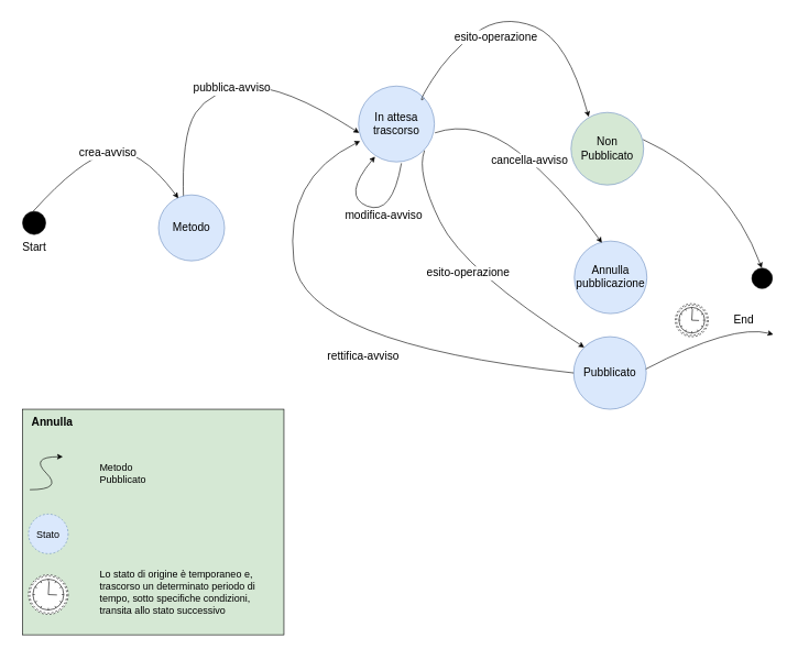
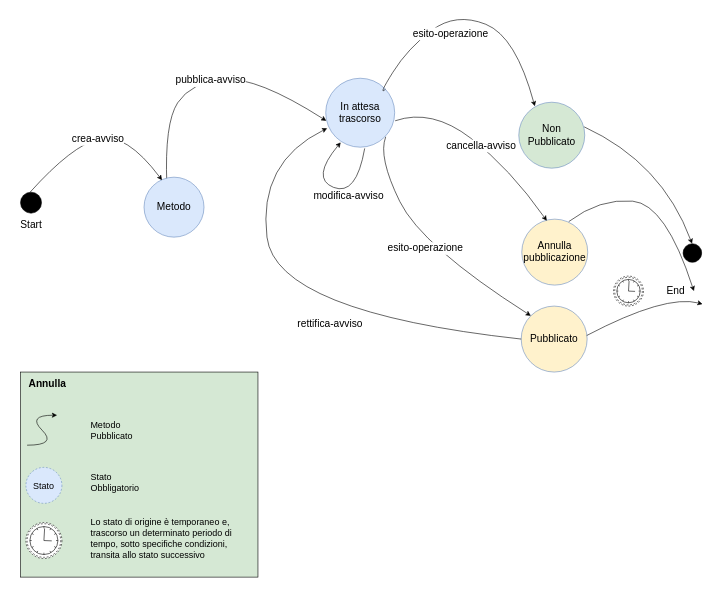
+ <mxCell id="8" value="" style="curved=1;endArrow=classic;html=1;rounded=0;entryX=1;entryY=0.5;entryDx=0;entryDy=0;exitX=0.712;exitY=0.037;exitDx=0;exitDy=0;exitPerimeter=0;fontSize=17;" parent="1" source="4" target="6" edge="1"><mxGeometry width="50" height="50" relative="1" as="geometry"><mxPoint x="1169" y="391" as="sourcePoint" /><mxPoint x="1328" y="390" as="targetPoint" /><Array as="points"><mxPoint x="999" y="330" /><mxPoint x="1109" y="340" /></Array></mxGeometry></mxCell>
- <mxCell id="4" value="Annulla pubblicazione" style="ellipse;whiteSpace=wrap;html=1;aspect=fixed;fillColor=#dae8fc;strokeColor=#6c8ebf;fontSize=17;" parent="1" vertex="1"><mxGeometry x="869" y="365" width="110" height="110" as="geometry" /></mxCell>
+ <mxCell id="4" value="Annulla pubblicazione" style="ellipse;whiteSpace=wrap;html=1;aspect=fixed;fillColor=#fff2cc;strokeColor=#6c8ebf;fontSize=17;" parent="1" vertex="1"><mxGeometry x="869" y="365" width="110" height="110" as="geometry" /></mxCell>
- <mxCell id="10" value="Pubblicato" style="ellipse;whiteSpace=wrap;html=1;aspect=fixed;fillColor=#dae8fc;strokeColor=#6c8ebf;fontSize=17;" parent="1" vertex="1"><mxGeometry x="868" y="510" width="110" height="110" as="geometry" /></mxCell>
+ <mxCell id="10" value="Pubblicato" style="ellipse;whiteSpace=wrap;html=1;aspect=fixed;fillColor=#fff2cc;strokeColor=#6c8ebf;fontSize=17;" parent="1" vertex="1"><mxGeometry x="868" y="510" width="110" height="110" as="geometry" /></mxCell>
+ <mxCell id="27" value="Stato Obbligatorio" style="text;html=1;strokeColor=none;fillColor=none;align=left;verticalAlign=middle;whiteSpace=wrap;rounded=0;fontSize=15;fontColor=#000000;fontStyle=0" vertex="1" parent="1"><mxGeometry x="148" y="789" width="120" height="30" as="geometry" /></mxCell>
